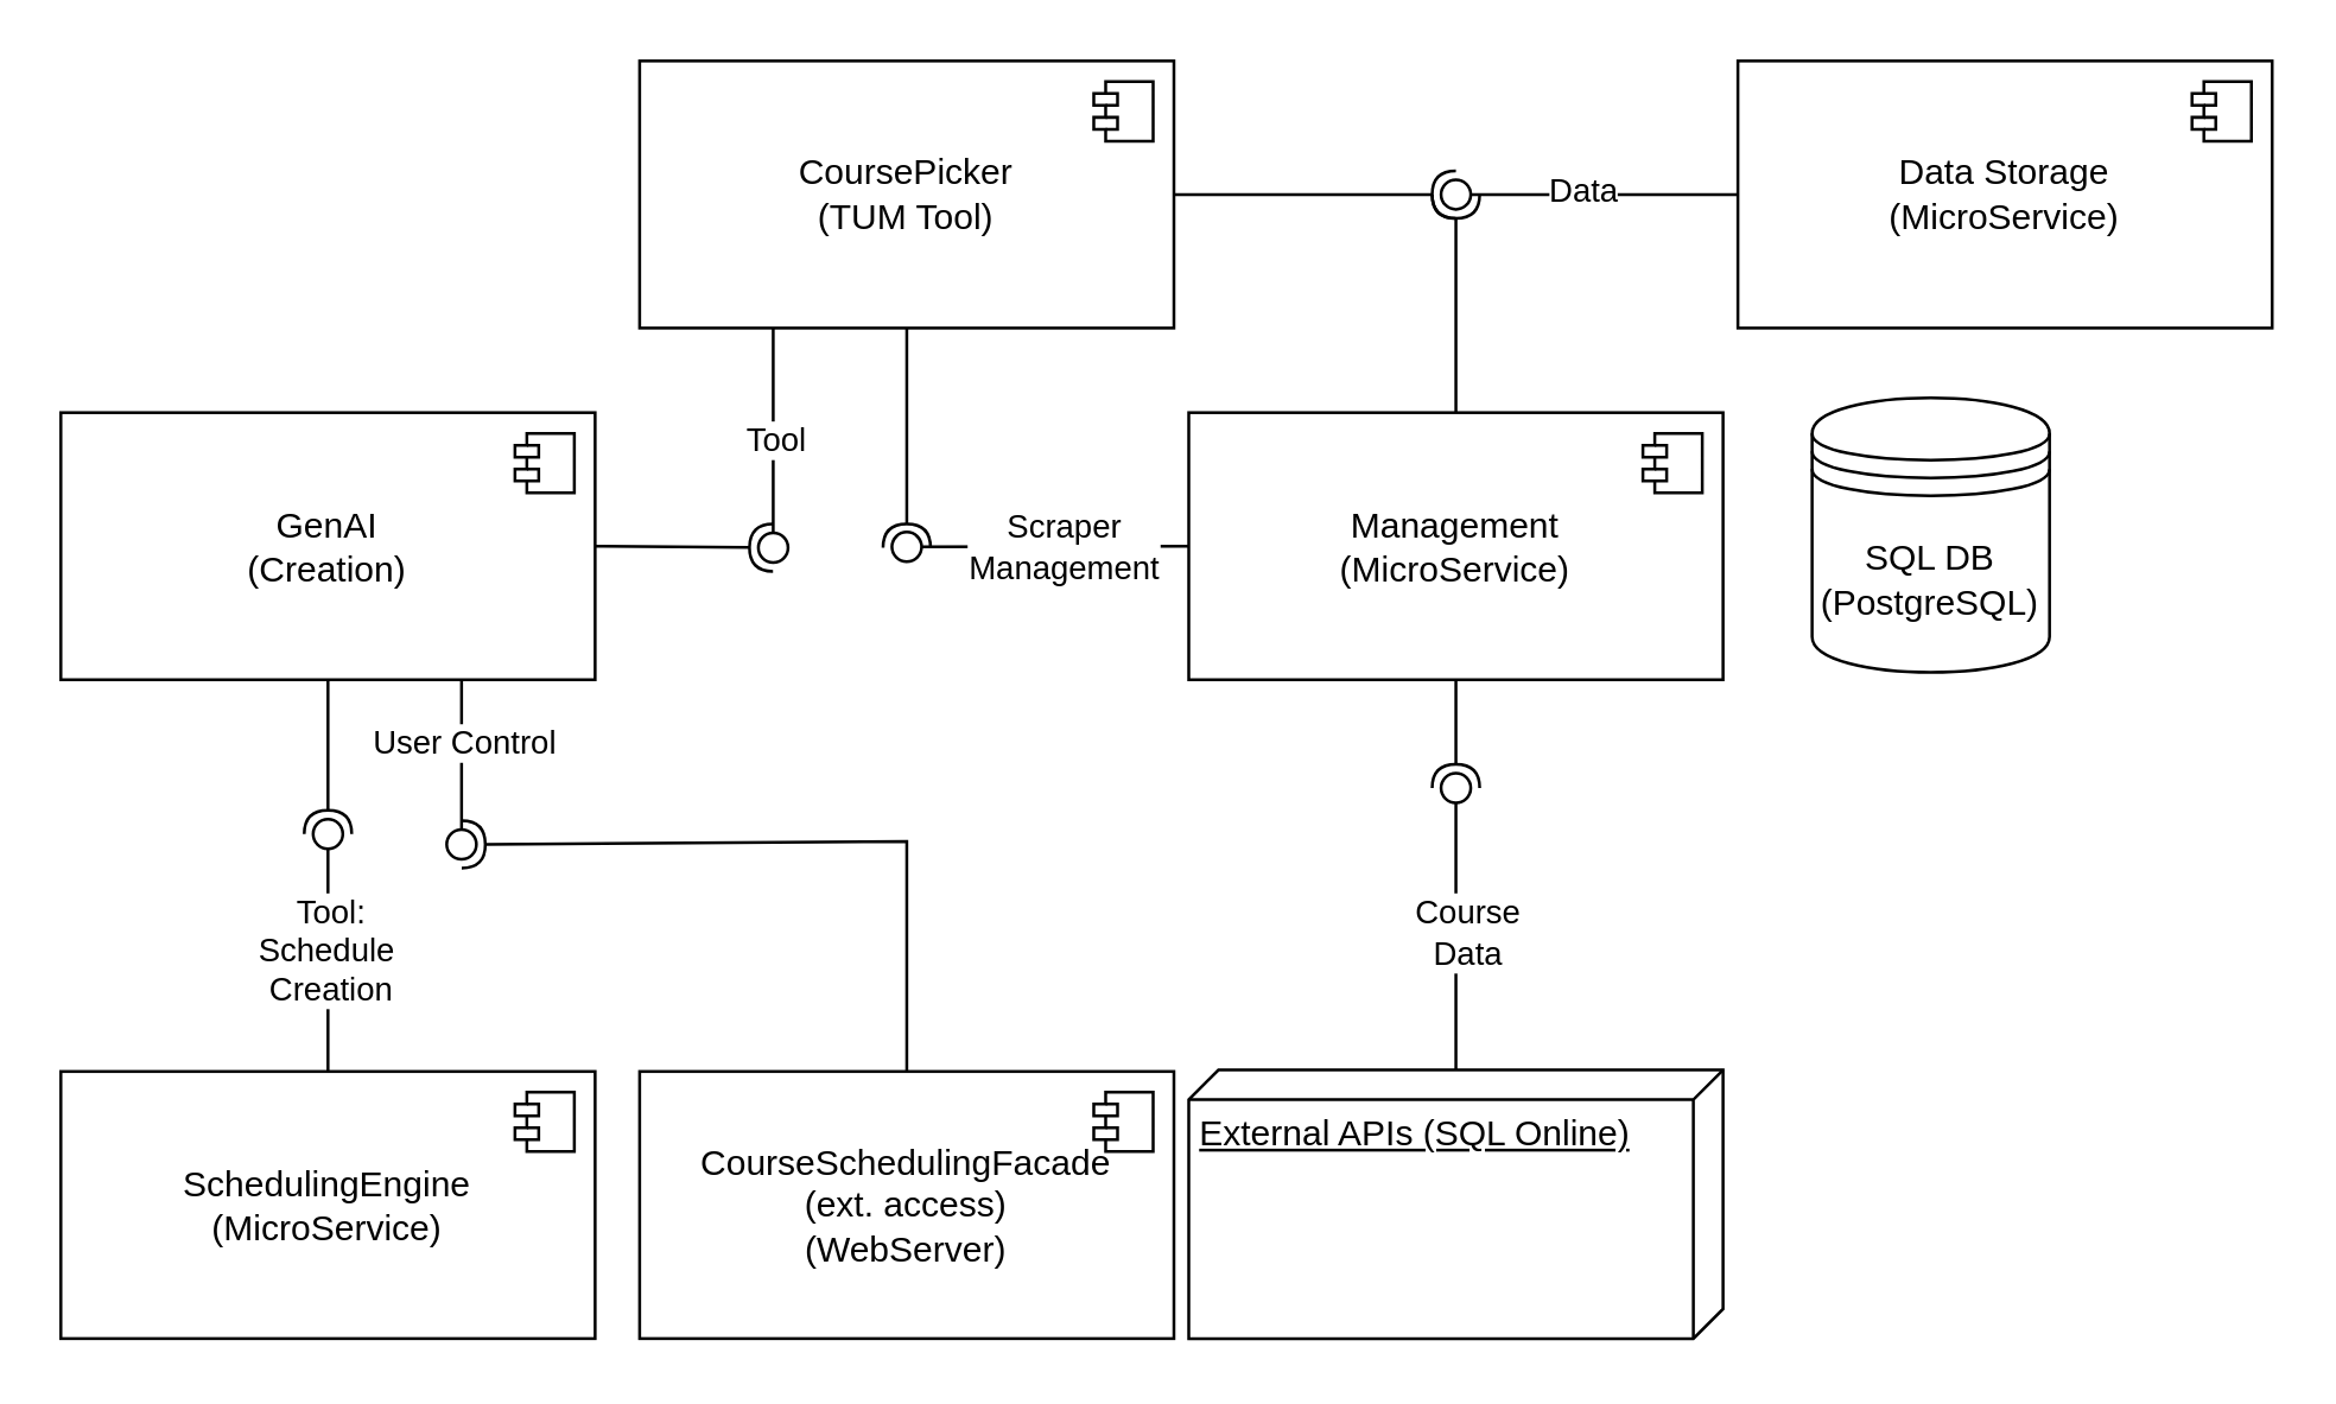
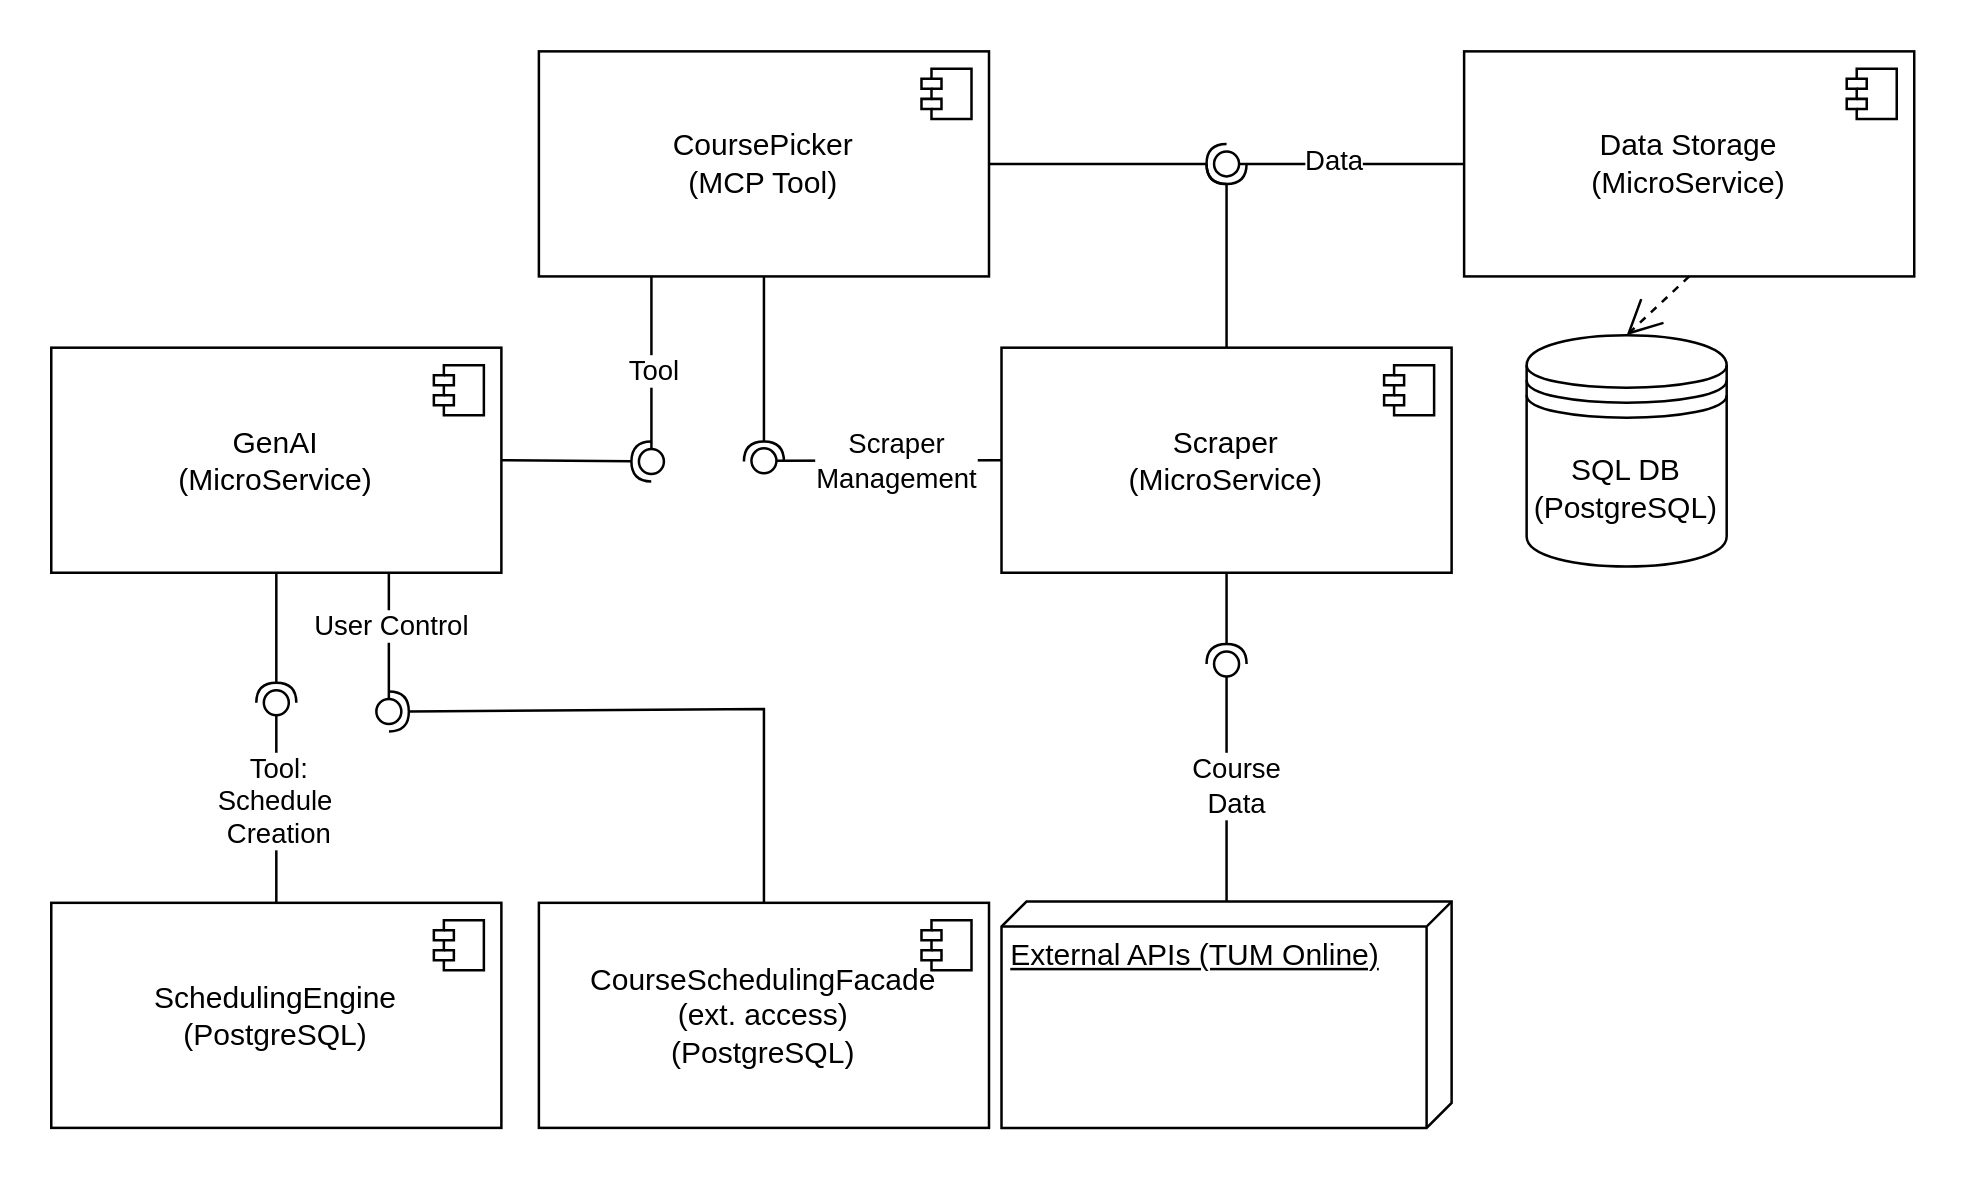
- <mxCell id="4" value="&lt;div&gt;CoursePicker&lt;/div&gt;(TUM Tool)" style="html=1;dropTarget=0;whiteSpace=wrap;" parent="1" vertex="1"><mxGeometry x="215" y="20" width="180" height="90" as="geometry" /></mxCell>
+ <mxCell id="4" value="&lt;div&gt;CoursePicker&lt;/div&gt;(MCP Tool)" style="html=1;dropTarget=0;whiteSpace=wrap;" parent="1" vertex="1"><mxGeometry x="215" y="20" width="180" height="90" as="geometry" /></mxCell>
+ <mxCell id="41" value="" style="endArrow=open;endSize=12;dashed=1;html=1;rounded=0;exitX=0.5;exitY=1;exitDx=0;exitDy=0;entryX=0.5;entryY=0;entryDx=0;entryDy=0;" edge="1" parent="1" source="21" target="38"><mxGeometry x="0.782" y="-31" width="160" relative="1" as="geometry"><mxPoint x="590" y="296" as="sourcePoint" /><mxPoint x="590" y="260" as="targetPoint" /><mxPoint as="offset" /></mxGeometry></mxCell>
- <mxCell id="2" value="&lt;div&gt;GenAI&lt;/div&gt;(Creation)" style="html=1;dropTarget=0;whiteSpace=wrap;" parent="1" vertex="1"><mxGeometry x="20" y="138.5" width="180" height="90" as="geometry" /></mxCell>
+ <mxCell id="2" value="&lt;div&gt;GenAI&lt;/div&gt;(MicroService)" style="html=1;dropTarget=0;whiteSpace=wrap;" parent="1" vertex="1"><mxGeometry x="20" y="138.5" width="180" height="90" as="geometry" /></mxCell>
- <mxCell id="15" value="&lt;div&gt;Management&lt;/div&gt;&lt;div&gt;(MicroService)&lt;/div&gt;" style="html=1;dropTarget=0;whiteSpace=wrap;" parent="1" vertex="1"><mxGeometry x="400" y="138.5" width="180" height="90" as="geometry" /></mxCell>
+ <mxCell id="15" value="&lt;div&gt;Scraper&lt;/div&gt;&lt;div&gt;(MicroService)&lt;/div&gt;" style="html=1;dropTarget=0;whiteSpace=wrap;" parent="1" vertex="1"><mxGeometry x="400" y="138.5" width="180" height="90" as="geometry" /></mxCell>
- <mxCell id="17" value="&lt;div&gt;External APIs (SQL Online)&lt;/div&gt;" style="verticalAlign=top;align=left;spacingTop=8;spacingLeft=2;spacingRight=12;shape=cube;size=10;direction=south;fontStyle=4;html=1;whiteSpace=wrap;" parent="1" vertex="1"><mxGeometry x="400" y="360" width="180" height="90.5" as="geometry" /></mxCell>
+ <mxCell id="17" value="&lt;div&gt;External APIs (TUM Online)&lt;/div&gt;" style="verticalAlign=top;align=left;spacingTop=8;spacingLeft=2;spacingRight=12;shape=cube;size=10;direction=south;fontStyle=4;html=1;whiteSpace=wrap;" parent="1" vertex="1"><mxGeometry x="400" y="360" width="180" height="90.5" as="geometry" /></mxCell>
- <mxCell id="10" value="&lt;div&gt;SchedulingEngine&lt;/div&gt;(MicroService)" style="html=1;dropTarget=0;whiteSpace=wrap;" parent="1" vertex="1"><mxGeometry x="20" y="360.5" width="180" height="90" as="geometry" /></mxCell>
+ <mxCell id="10" value="&lt;div&gt;SchedulingEngine&lt;/div&gt;(PostgreSQL)" style="html=1;dropTarget=0;whiteSpace=wrap;" parent="1" vertex="1"><mxGeometry x="20" y="360.5" width="180" height="90" as="geometry" /></mxCell>
- <mxCell id="32" value="&lt;div&gt;CourseSchedulingFacade&lt;/div&gt;&lt;div&gt;(ext. access)&lt;/div&gt;&lt;div&gt;(WebServer)&lt;/div&gt;" style="html=1;dropTarget=0;whiteSpace=wrap;" vertex="1" parent="1"><mxGeometry x="215" y="360.5" width="180" height="90" as="geometry" /></mxCell>
+ <mxCell id="32" value="&lt;div&gt;CourseSchedulingFacade&lt;/div&gt;&lt;div&gt;(ext. access)&lt;/div&gt;&lt;div&gt;(PostgreSQL)&lt;/div&gt;" style="html=1;dropTarget=0;whiteSpace=wrap;" vertex="1" parent="1"><mxGeometry x="215" y="360.5" width="180" height="90" as="geometry" /></mxCell>
